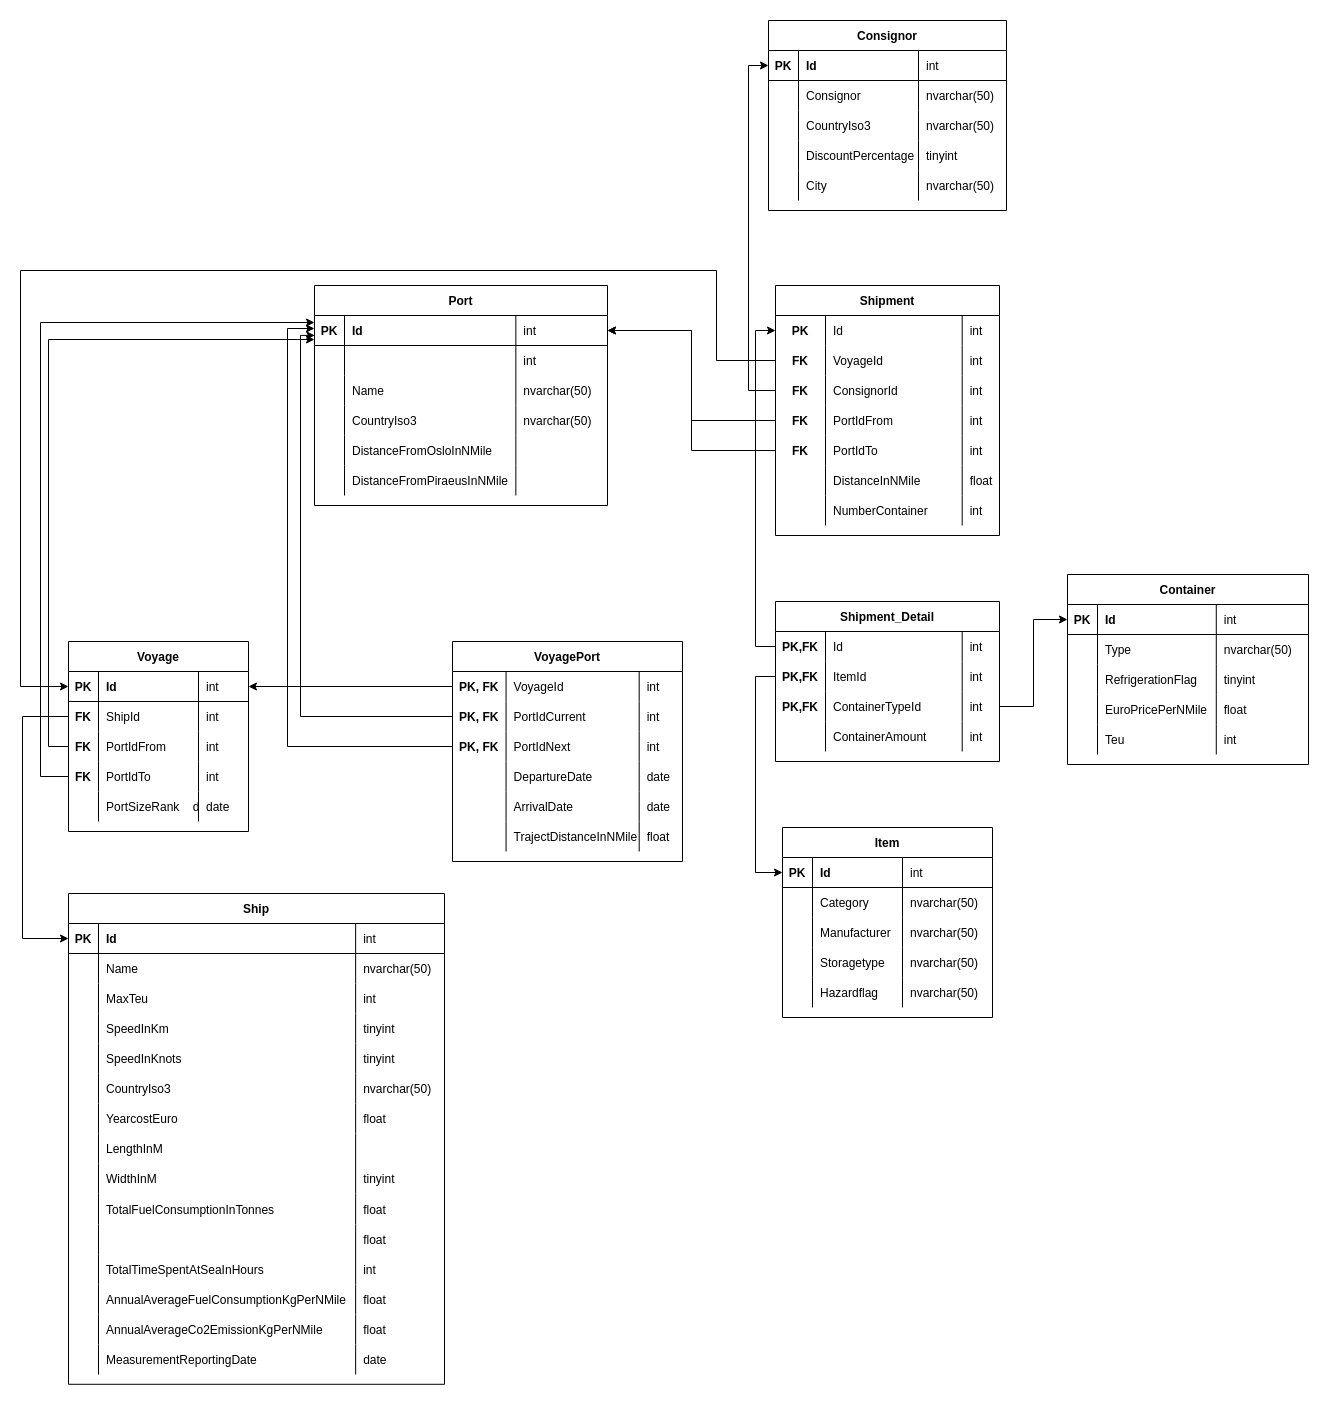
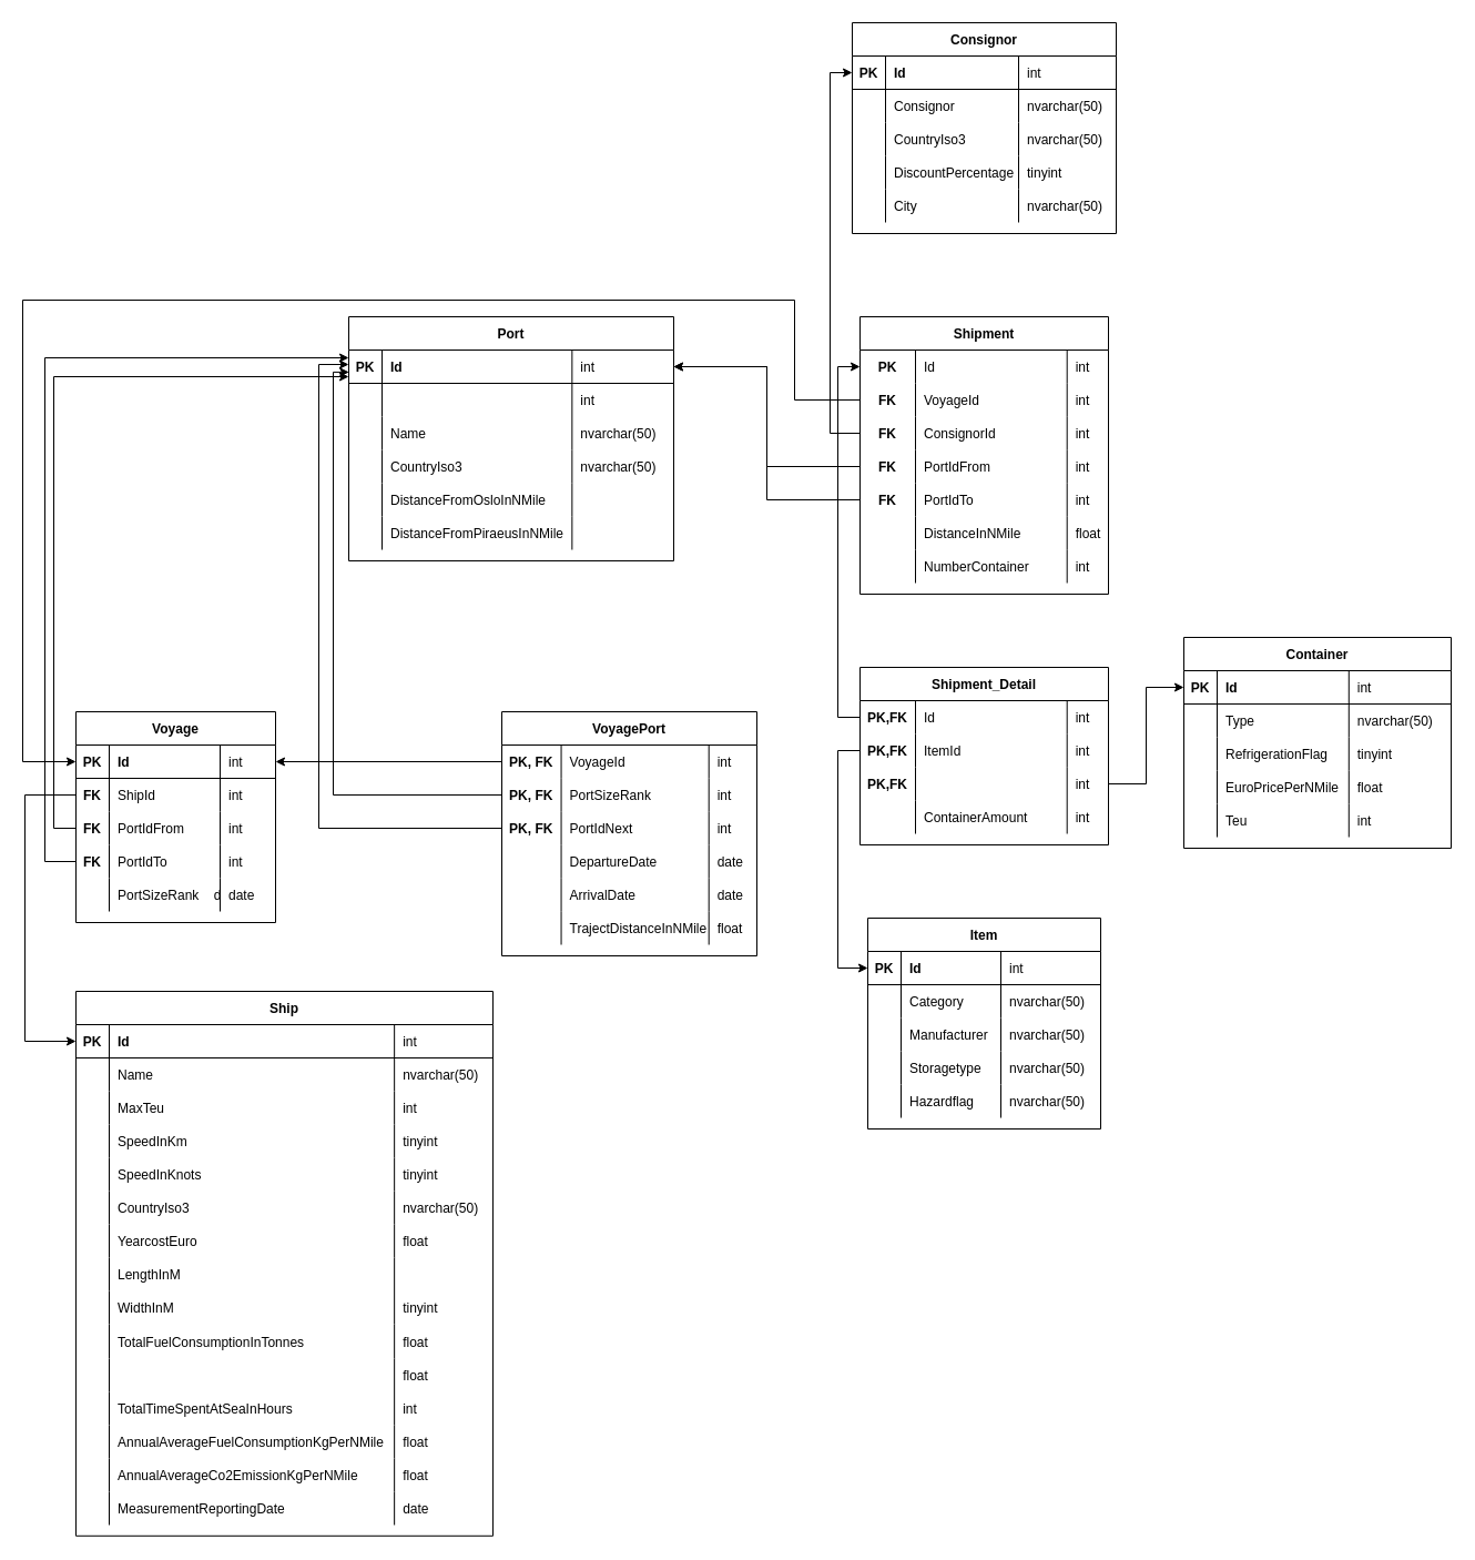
- <mxCell id="209" value="ContainerTypeId" style="shape=partialRectangle;overflow=hidden;connectable=0;fillColor=none;top=0;left=0;bottom=0;right=0;align=left;spacingLeft=6;" parent="207" vertex="1"><mxGeometry x="50" width="136.688" height="30" as="geometry"><mxRectangle width="136.688" height="30" as="alternateBounds" /></mxGeometry></mxCell>
- <mxCell id="222" value="PortIdCurrent" style="shape=partialRectangle;overflow=hidden;connectable=0;fillColor=none;top=0;left=0;bottom=0;right=0;align=left;spacingLeft=6;" vertex="1" parent="220"><mxGeometry x="53.55" width="133.138" height="30" as="geometry"><mxRectangle width="133.138" height="30" as="alternateBounds" /></mxGeometry></mxCell>
+ <mxCell id="222" value="PortSizeRank" style="shape=partialRectangle;overflow=hidden;connectable=0;fillColor=none;top=0;left=0;bottom=0;right=0;align=left;spacingLeft=6;" vertex="1" parent="220"><mxGeometry x="53.55" width="133.138" height="30" as="geometry"><mxRectangle width="133.138" height="30" as="alternateBounds" /></mxGeometry></mxCell>
